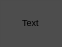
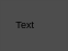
- <mxCell id="2" value="Text" style="text;html=1;strokeColor=none;fillColor=none;align=center;verticalAlign=middle;whiteSpace=wrap;rounded=0;" vertex="1" parent="1"><mxGeometry x="20" y="20" width="40" height="20" as="geometry" /></mxCell>
+ <mxCell id="2" value="Text" style="text;html=1;strokeColor=none;fillColor=none;align=center;verticalAlign=middle;whiteSpace=wrap;rounded=0;" vertex="1" parent="1"><mxGeometry x="10" y="20" width="40" height="20" as="geometry" /></mxCell>
